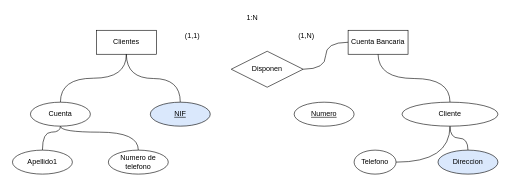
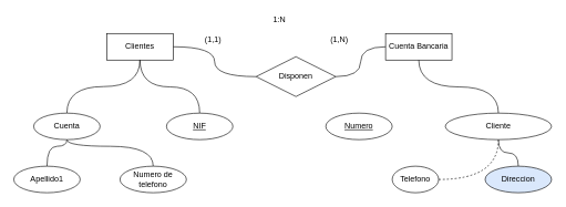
+ <mxCell id="2" style="edgeStyle=orthogonalEdgeStyle;curved=1;rounded=0;orthogonalLoop=1;jettySize=auto;html=1;entryX=0;entryY=0.5;entryDx=0;entryDy=0;endArrow=none;endFill=0;" parent="1" source="3" target="6" edge="1"><mxGeometry relative="1" as="geometry" /></mxCell>
- <mxCell id="9" value="NIF" style="ellipse;whiteSpace=wrap;html=1;align=center;fontStyle=4;fillColor=#dae8fc;" parent="1" vertex="1"><mxGeometry x="250" y="170" width="100" height="40" as="geometry" /></mxCell>
+ <mxCell id="9" value="NIF" style="ellipse;whiteSpace=wrap;html=1;align=center;fontStyle=4;" parent="1" vertex="1"><mxGeometry x="250" y="170" width="100" height="40" as="geometry" /></mxCell>
- <mxCell id="10" style="edgeStyle=orthogonalEdgeStyle;curved=1;rounded=0;orthogonalLoop=1;jettySize=auto;html=1;entryX=0.5;entryY=1;entryDx=0;entryDy=0;endArrow=none;endFill=0;" parent="1" source="11" target="19" edge="1"><mxGeometry relative="1" as="geometry" /></mxCell>
+ <mxCell id="10" style="edgeStyle=orthogonalEdgeStyle;curved=1;rounded=0;orthogonalLoop=1;jettySize=auto;html=1;entryX=0.5;entryY=1;entryDx=0;entryDy=0;endArrow=none;endFill=0;dashed=1;" parent="1" source="11" target="19" edge="1"><mxGeometry relative="1" as="geometry" /></mxCell>
